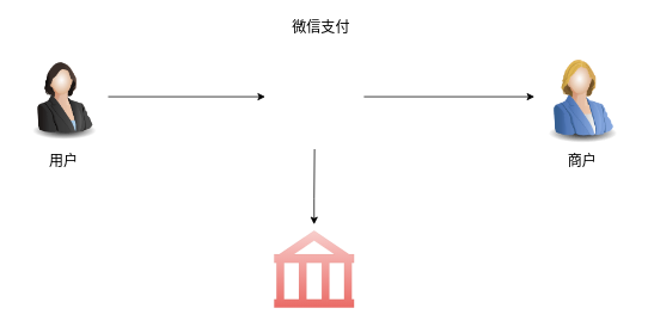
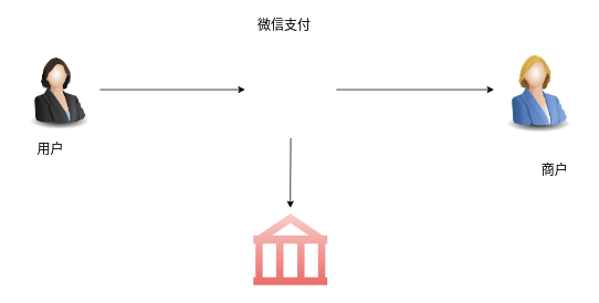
- <mxCell id="6" value="微信支付" style="text;html=1;align=center;verticalAlign=middle;resizable=0;points=[];autosize=1;strokeColor=none;fillColor=none;fontSize=16;" vertex="1" parent="1"><mxGeometry x="317" y="20" width="80" height="20" as="geometry" /></mxCell>
+ <mxCell id="6" value="微信支付" style="text;html=1;align=center;verticalAlign=middle;resizable=0;points=[];autosize=1;strokeColor=none;fillColor=none;fontSize=16;" vertex="1" parent="1"><mxGeometry x="302" y="20" width="80" height="20" as="geometry" /></mxCell>
- <mxCell id="2" value="用户" style="text;html=1;align=center;verticalAlign=middle;resizable=0;points=[];autosize=1;strokeColor=none;fillColor=none;fontSize=16;" vertex="1" parent="1"><mxGeometry x="49" y="167" width="42" height="23" as="geometry" /></mxCell>
+ <mxCell id="2" value="用户" style="text;html=1;align=center;verticalAlign=middle;resizable=0;points=[];autosize=1;strokeColor=none;fillColor=none;fontSize=16;" vertex="1" parent="1"><mxGeometry x="39" y="167" width="42" height="23" as="geometry" /></mxCell>
- <mxCell id="3" value="商户" style="text;html=1;align=center;verticalAlign=middle;resizable=0;points=[];autosize=1;strokeColor=none;fillColor=none;fontSize=16;" vertex="1" parent="1"><mxGeometry x="626.5" y="167" width="42" height="23" as="geometry" /></mxCell>
+ <mxCell id="3" value="商户" style="text;html=1;align=center;verticalAlign=middle;resizable=0;points=[];autosize=1;strokeColor=none;fillColor=none;fontSize=16;" vertex="1" parent="1"><mxGeometry x="646.5" y="192" width="42" height="23" as="geometry" /></mxCell>
